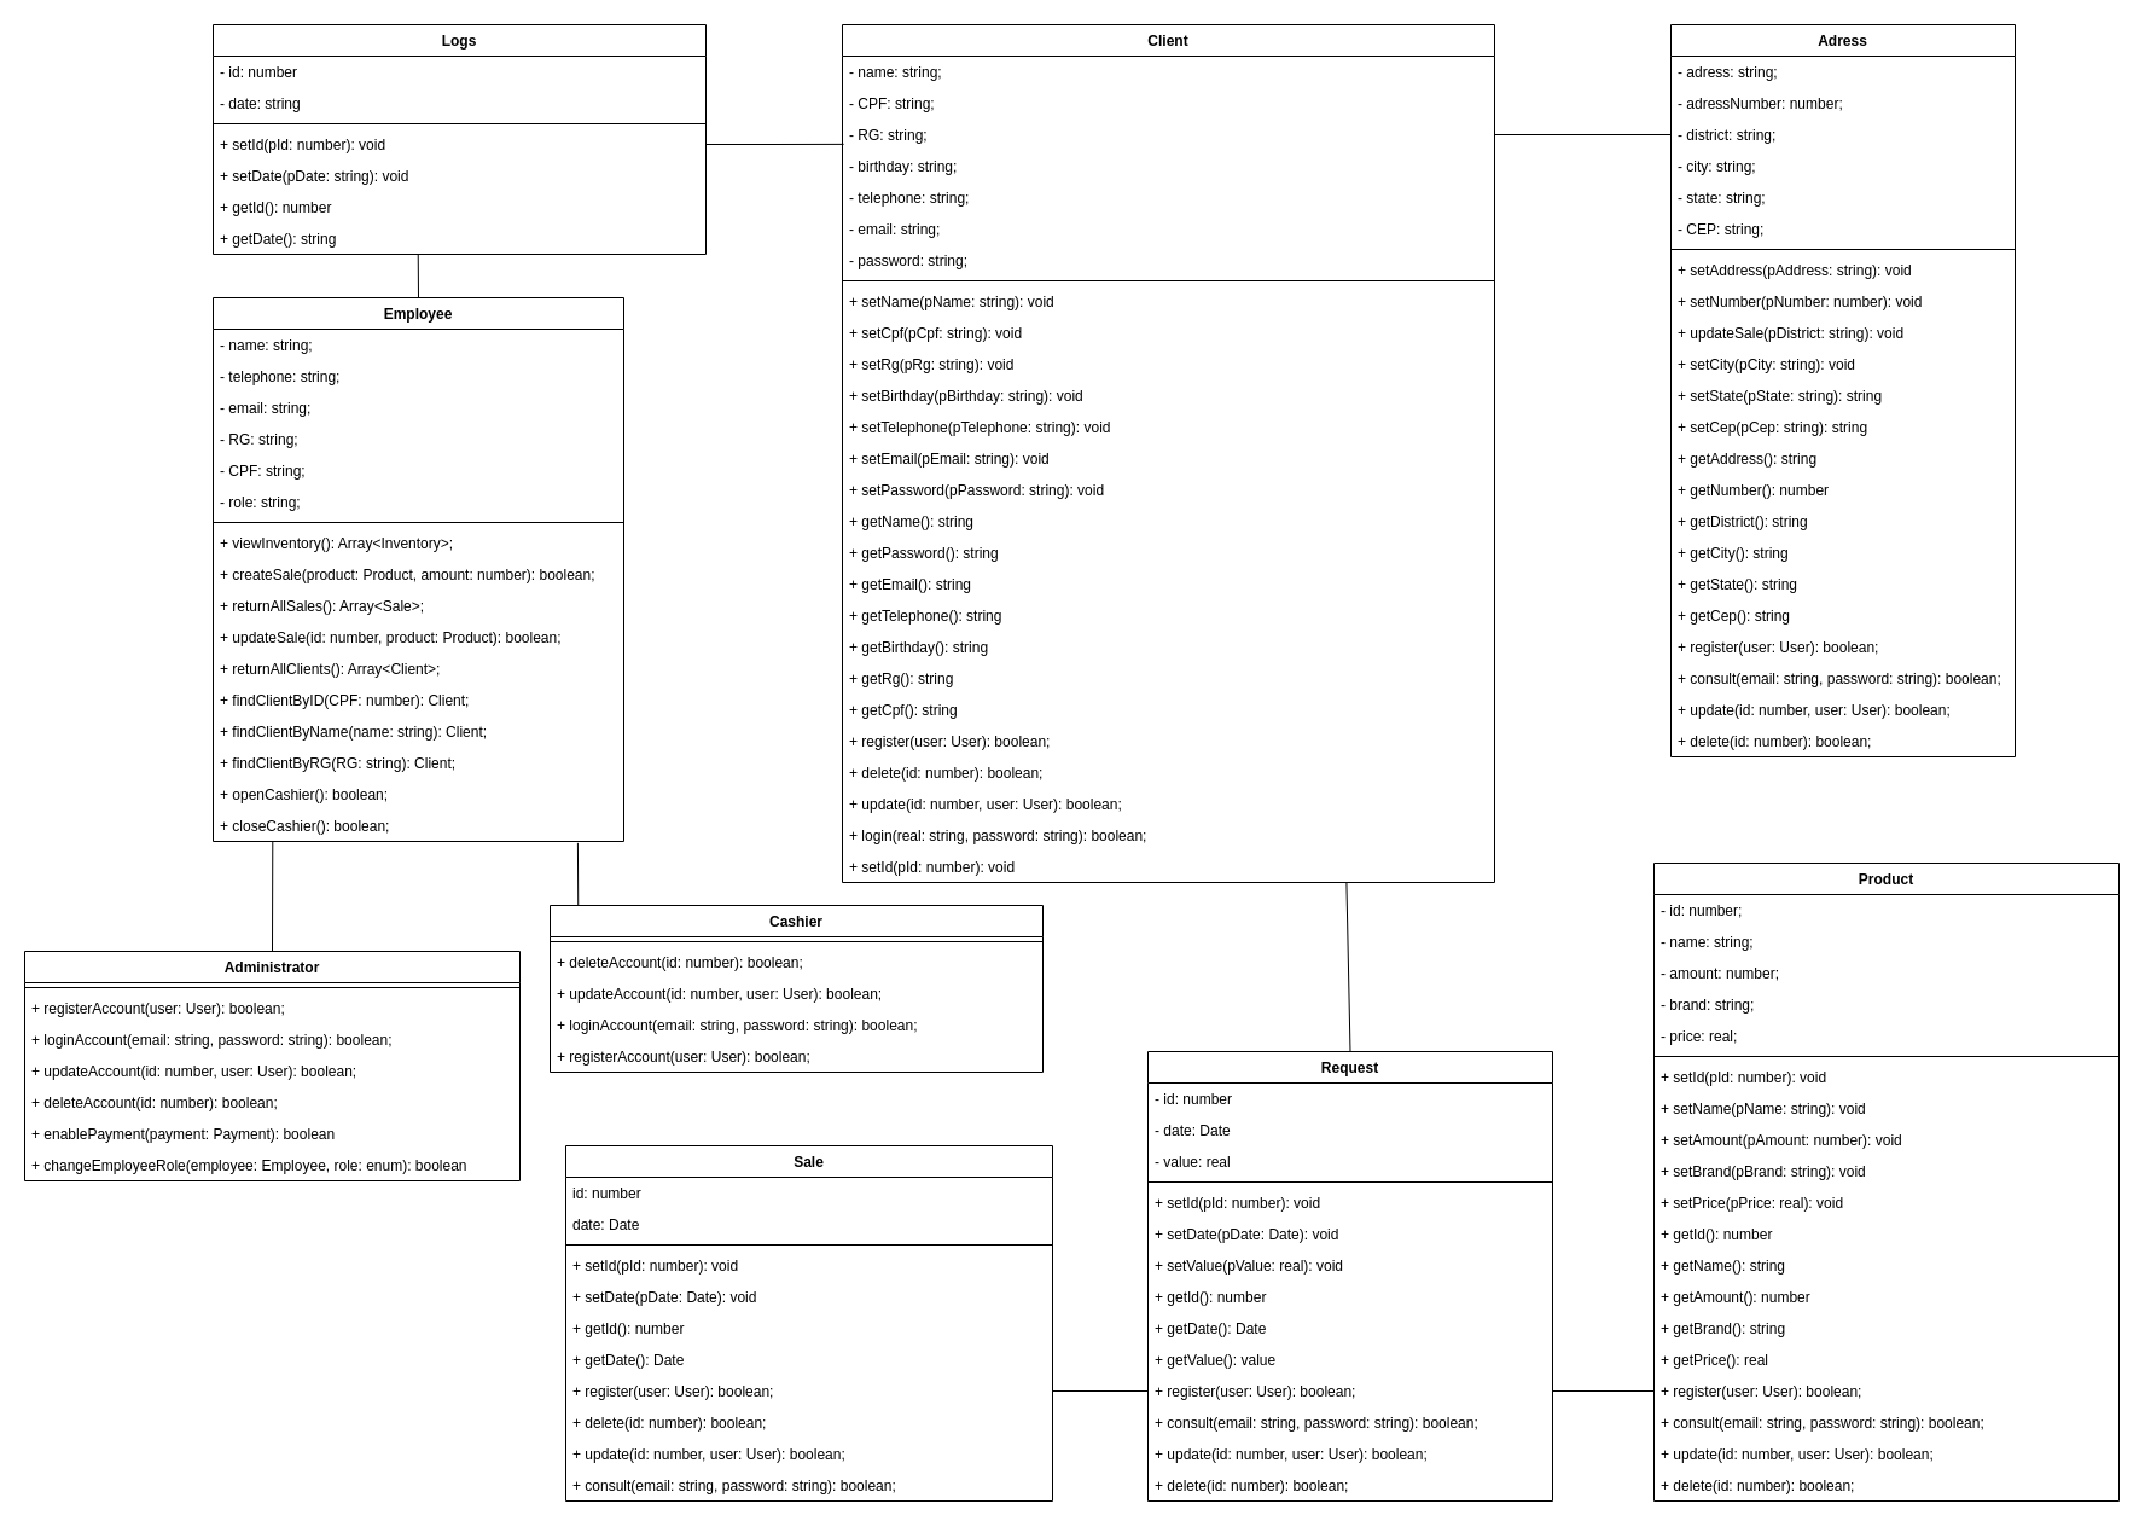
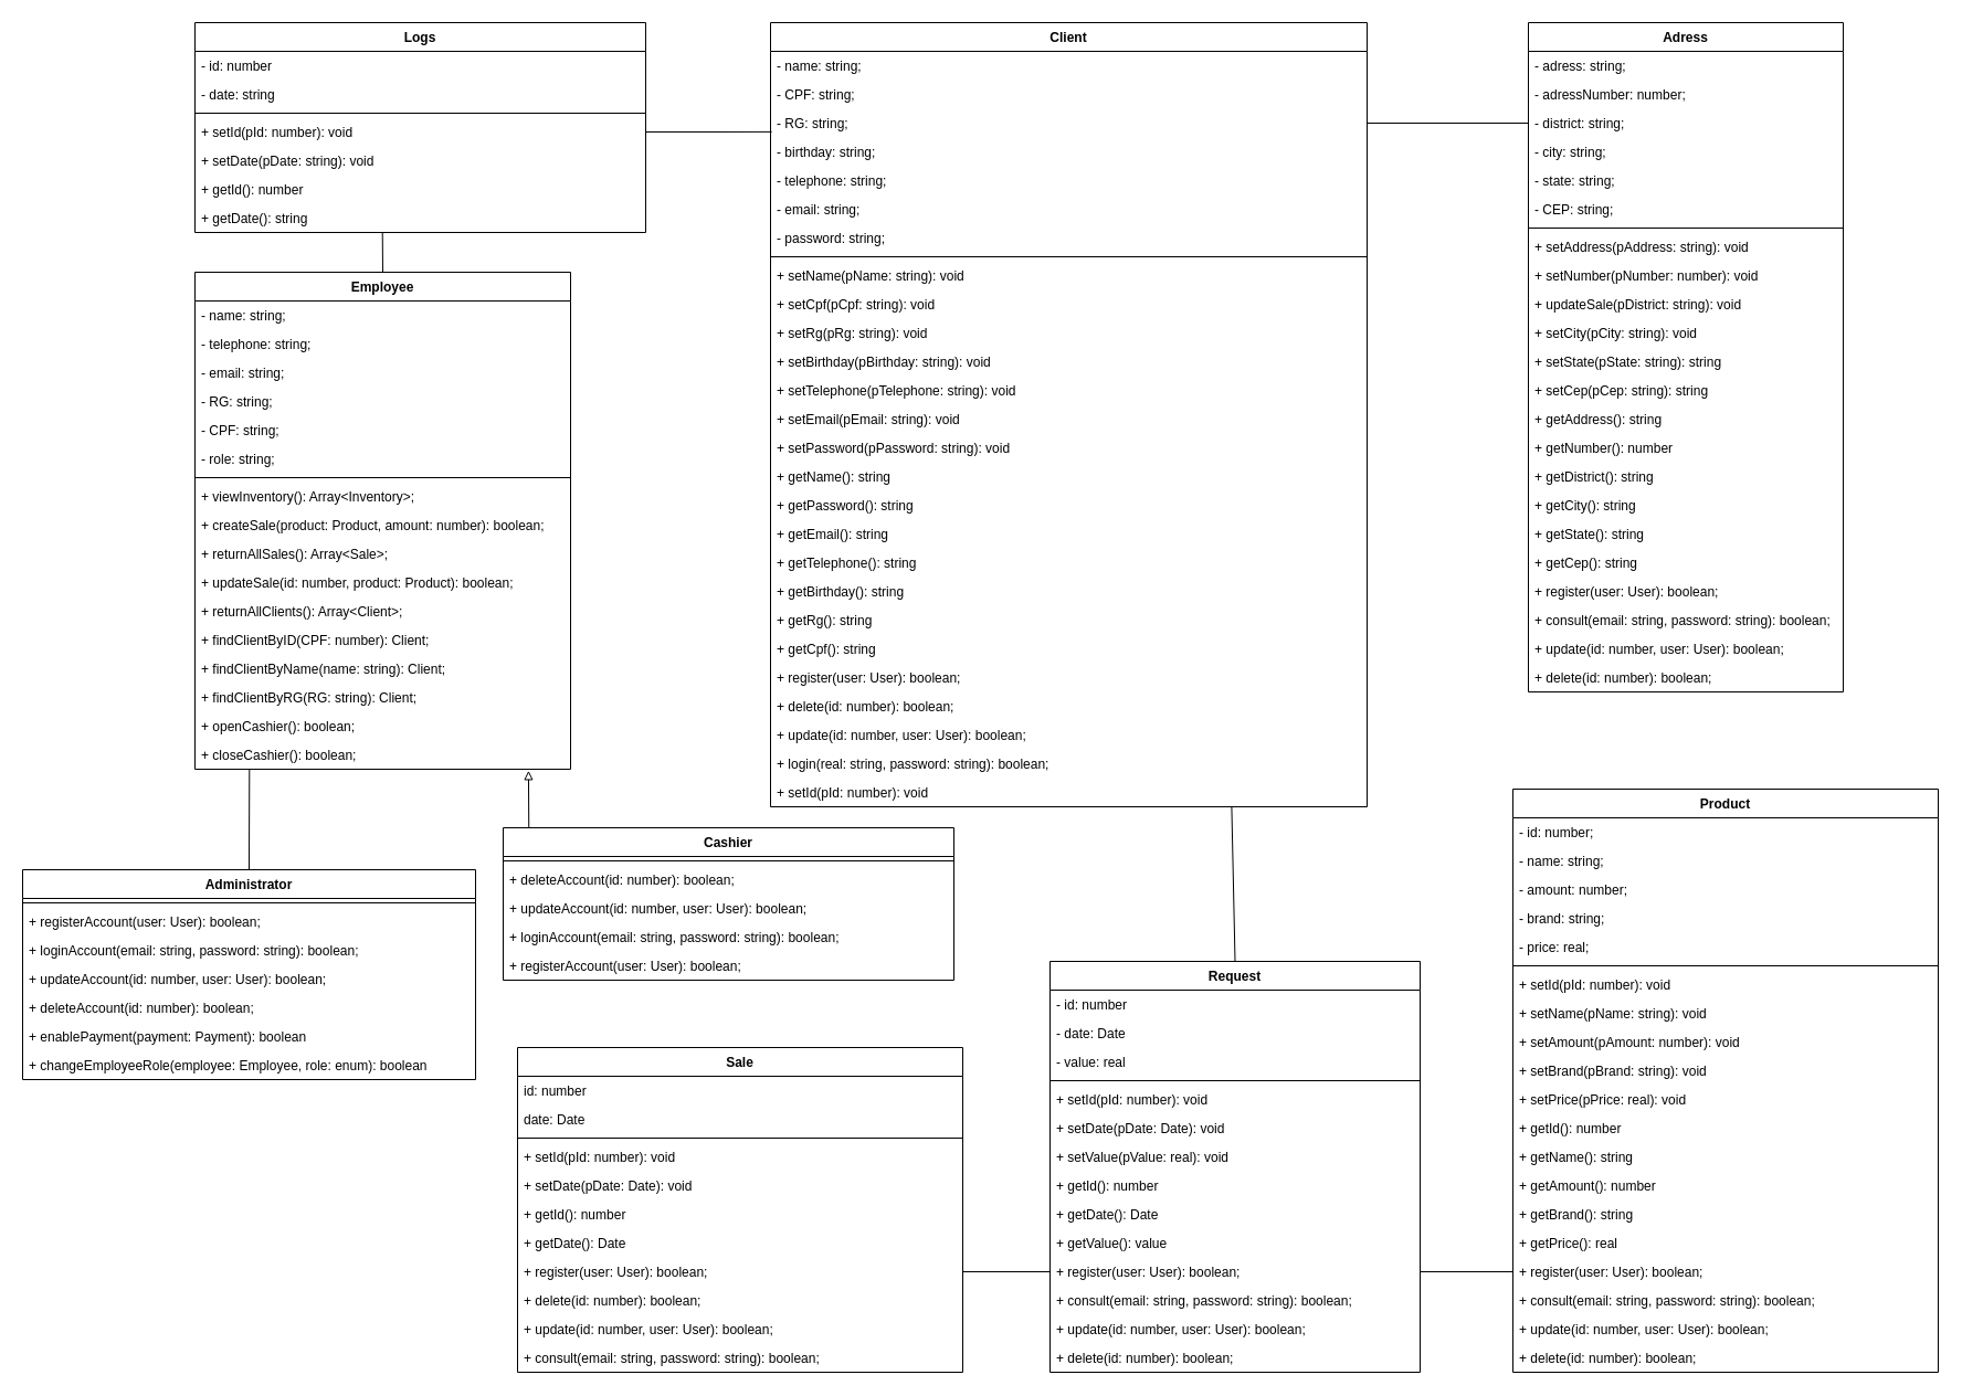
- <mxCell id="30" style="edgeStyle=none;rounded=0;orthogonalLoop=1;jettySize=auto;html=1;exitX=0.057;exitY=0.012;exitDx=0;exitDy=0;entryX=0.888;entryY=1.051;entryDx=0;entryDy=0;entryPerimeter=0;endArrow=none;endFill=0;exitPerimeter=0;" edge="1" parent="1" source="31" target="20"><mxGeometry relative="1" as="geometry" /></mxCell>
+ <mxCell id="30" style="edgeStyle=none;rounded=0;orthogonalLoop=1;jettySize=auto;html=1;exitX=0.057;exitY=0.012;exitDx=0;exitDy=0;entryX=0.888;entryY=1.051;entryDx=0;entryDy=0;entryPerimeter=0;endArrow=block;endFill=0;exitPerimeter=0;" edge="1" parent="1" source="31" target="20"><mxGeometry relative="1" as="geometry" /></mxCell>
